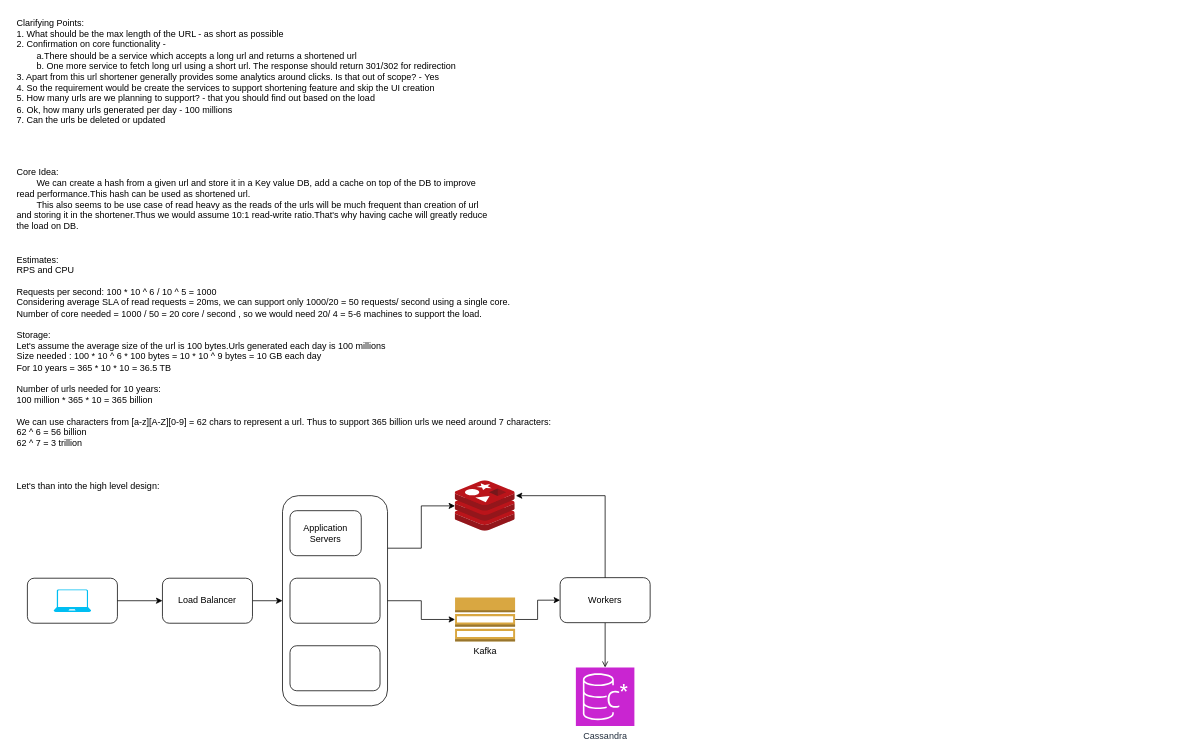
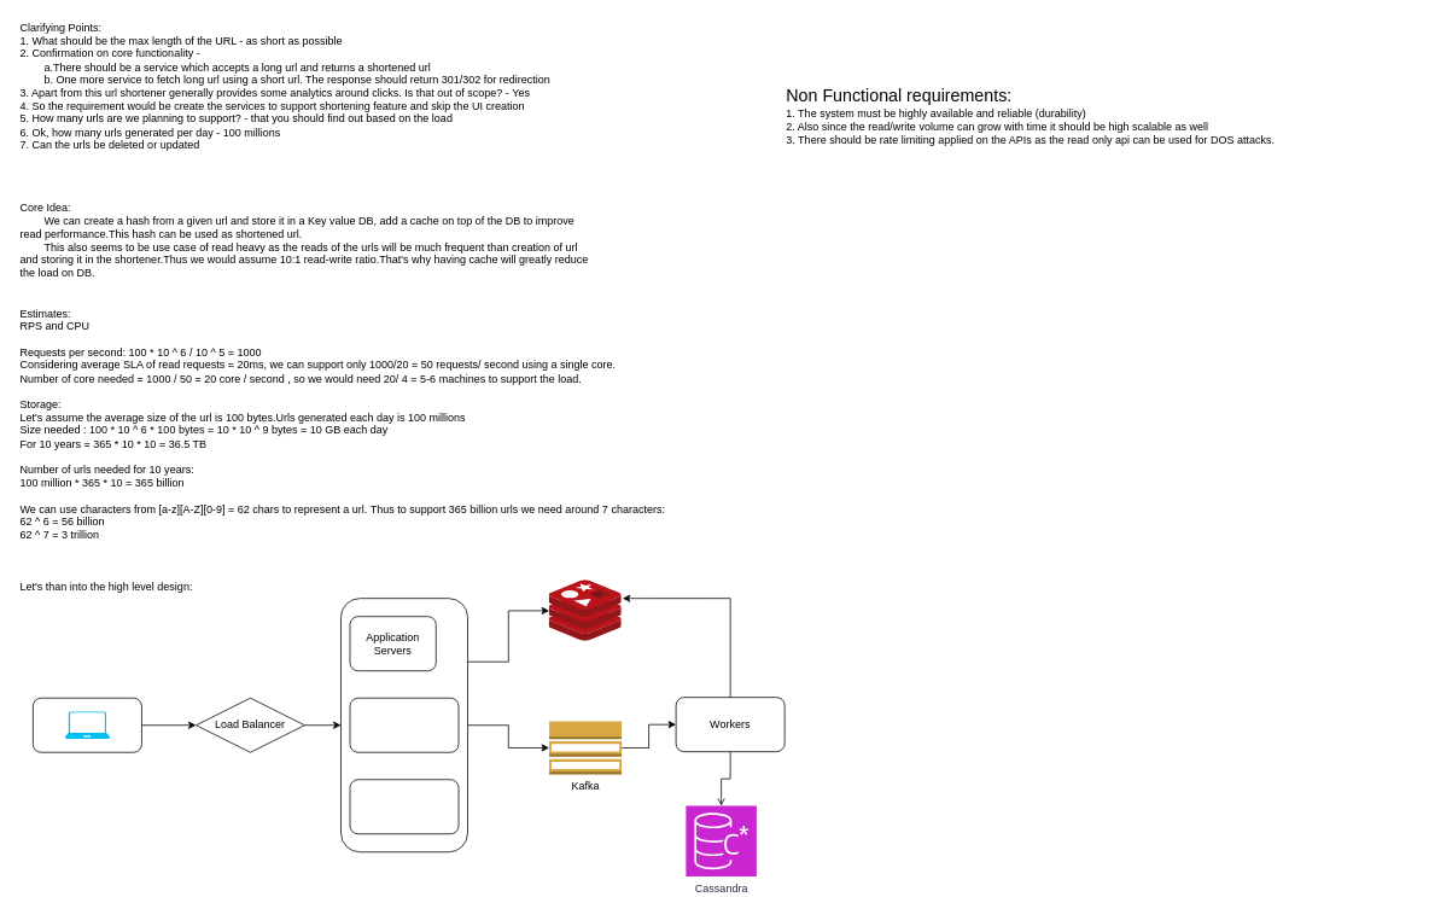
+ <mxCell id="25" value="&lt;font style=&quot;font-size: 19px;&quot;&gt;Non Functional requirements:&lt;/font&gt;&lt;div&gt;&lt;font style=&quot;font-size: 12px;&quot;&gt;1. The system must be highly available and reliable (durability)&lt;/font&gt;&lt;/div&gt;&lt;div&gt;&lt;font style=&quot;font-size: 12px;&quot;&gt;2. Also since the read/write volume can grow with time it should be high scalable as well&lt;/font&gt;&lt;/div&gt;&lt;div&gt;&lt;font style=&quot;font-size: 12px;&quot;&gt;3. There should be rate limiting applied on the APIs as the read only api can be used for DOS attacks.&lt;/font&gt;&lt;/div&gt;&lt;div&gt;&lt;br&gt;&lt;/div&gt;" style="text;strokeColor=none;align=left;fillColor=none;html=1;verticalAlign=middle;whiteSpace=wrap;rounded=0;" vertex="1" parent="1"><mxGeometry x="866" y="40" width="690" height="190" as="geometry" /></mxCell>
- <mxCell id="9" value="Load Balancer" style="rounded=1;whiteSpace=wrap;html=1;" parent="1" vertex="1"><mxGeometry x="216" y="770" width="120" height="60" as="geometry" /></mxCell>
+ <mxCell id="9" value="Load Balancer" style="rhombus;whiteSpace=wrap;html=1;" parent="1" vertex="1"><mxGeometry x="216" y="770" width="120" height="60" as="geometry" /></mxCell>
- <mxCell id="18" value="Cassandra" style="sketch=0;points=[[0,0,0],[0.25,0,0],[0.5,0,0],[0.75,0,0],[1,0,0],[0,1,0],[0.25,1,0],[0.5,1,0],[0.75,1,0],[1,1,0],[0,0.25,0],[0,0.5,0],[0,0.75,0],[1,0.25,0],[1,0.5,0],[1,0.75,0]];outlineConnect=0;fontColor=#232F3E;fillColor=#C925D1;strokeColor=#ffffff;dashed=0;verticalLabelPosition=bottom;verticalAlign=top;align=center;html=1;fontSize=12;fontStyle=0;aspect=fixed;shape=mxgraph.aws4.resourceIcon;resIcon=mxgraph.aws4.managed_apache_cassandra_service;" parent="1" vertex="1"><mxGeometry x="767" y="889" width="78" height="78" as="geometry" /></mxCell>
+ <mxCell id="18" value="Cassandra" style="sketch=0;points=[[0,0,0],[0.25,0,0],[0.5,0,0],[0.75,0,0],[1,0,0],[0,1,0],[0.25,1,0],[0.5,1,0],[0.75,1,0],[1,1,0],[0,0.25,0],[0,0.5,0],[0,0.75,0],[1,0.25,0],[1,0.5,0],[1,0.75,0]];outlineConnect=0;fontColor=#232F3E;fillColor=#C925D1;strokeColor=#ffffff;dashed=0;verticalLabelPosition=bottom;verticalAlign=top;align=center;html=1;fontSize=12;fontStyle=0;aspect=fixed;shape=mxgraph.aws4.resourceIcon;resIcon=mxgraph.aws4.managed_apache_cassandra_service;" parent="1" vertex="1"><mxGeometry x="757" y="889" width="78" height="78" as="geometry" /></mxCell>
